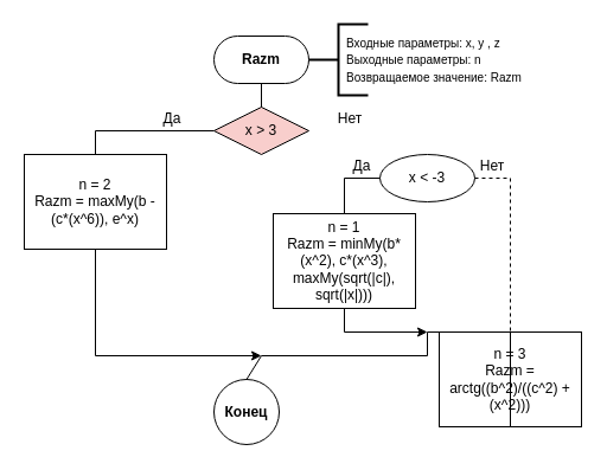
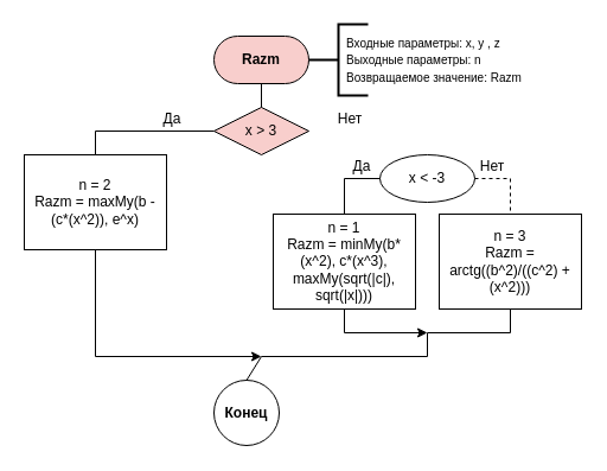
- <mxCell id="17" value="&lt;b&gt;Razm&lt;/b&gt;" style="rounded=1;whiteSpace=wrap;html=1;arcSize=50;" parent="1" vertex="1"><mxGeometry x="180" y="30" width="80" height="40" as="geometry" /></mxCell>
+ <mxCell id="17" value="&lt;b&gt;Razm&lt;/b&gt;" style="rounded=1;whiteSpace=wrap;html=1;arcSize=50;fillColor=#f8cecc;" parent="1" vertex="1"><mxGeometry x="180" y="30" width="80" height="40" as="geometry" /></mxCell>
- <mxCell id="12" value="n = 2&lt;br&gt;Razm = maxMy(b - (c*(x^6)), e^x)" style="rounded=0;whiteSpace=wrap;html=1;" parent="1" vertex="1"><mxGeometry x="20" y="130" width="120" height="80" as="geometry" /></mxCell>
+ <mxCell id="12" value="n = 2&lt;br&gt;Razm = maxMy(b - (c*(x^2)), e^x)" style="rounded=0;whiteSpace=wrap;html=1;" parent="1" vertex="1"><mxGeometry x="20" y="130" width="120" height="80" as="geometry" /></mxCell>
- <mxCell id="13" value="n = 3&lt;br&gt;Razm = arctg((b^2)/((c^2) + (x^2)))" style="rounded=0;whiteSpace=wrap;html=1;" parent="1" vertex="1"><mxGeometry x="370" y="280" width="120" height="80" as="geometry" /></mxCell>
+ <mxCell id="13" value="n = 3&lt;br&gt;Razm = arctg((b^2)/((c^2) + (x^2)))" style="rounded=0;whiteSpace=wrap;html=1;" parent="1" vertex="1"><mxGeometry x="370" y="180" width="120" height="80" as="geometry" /></mxCell>
